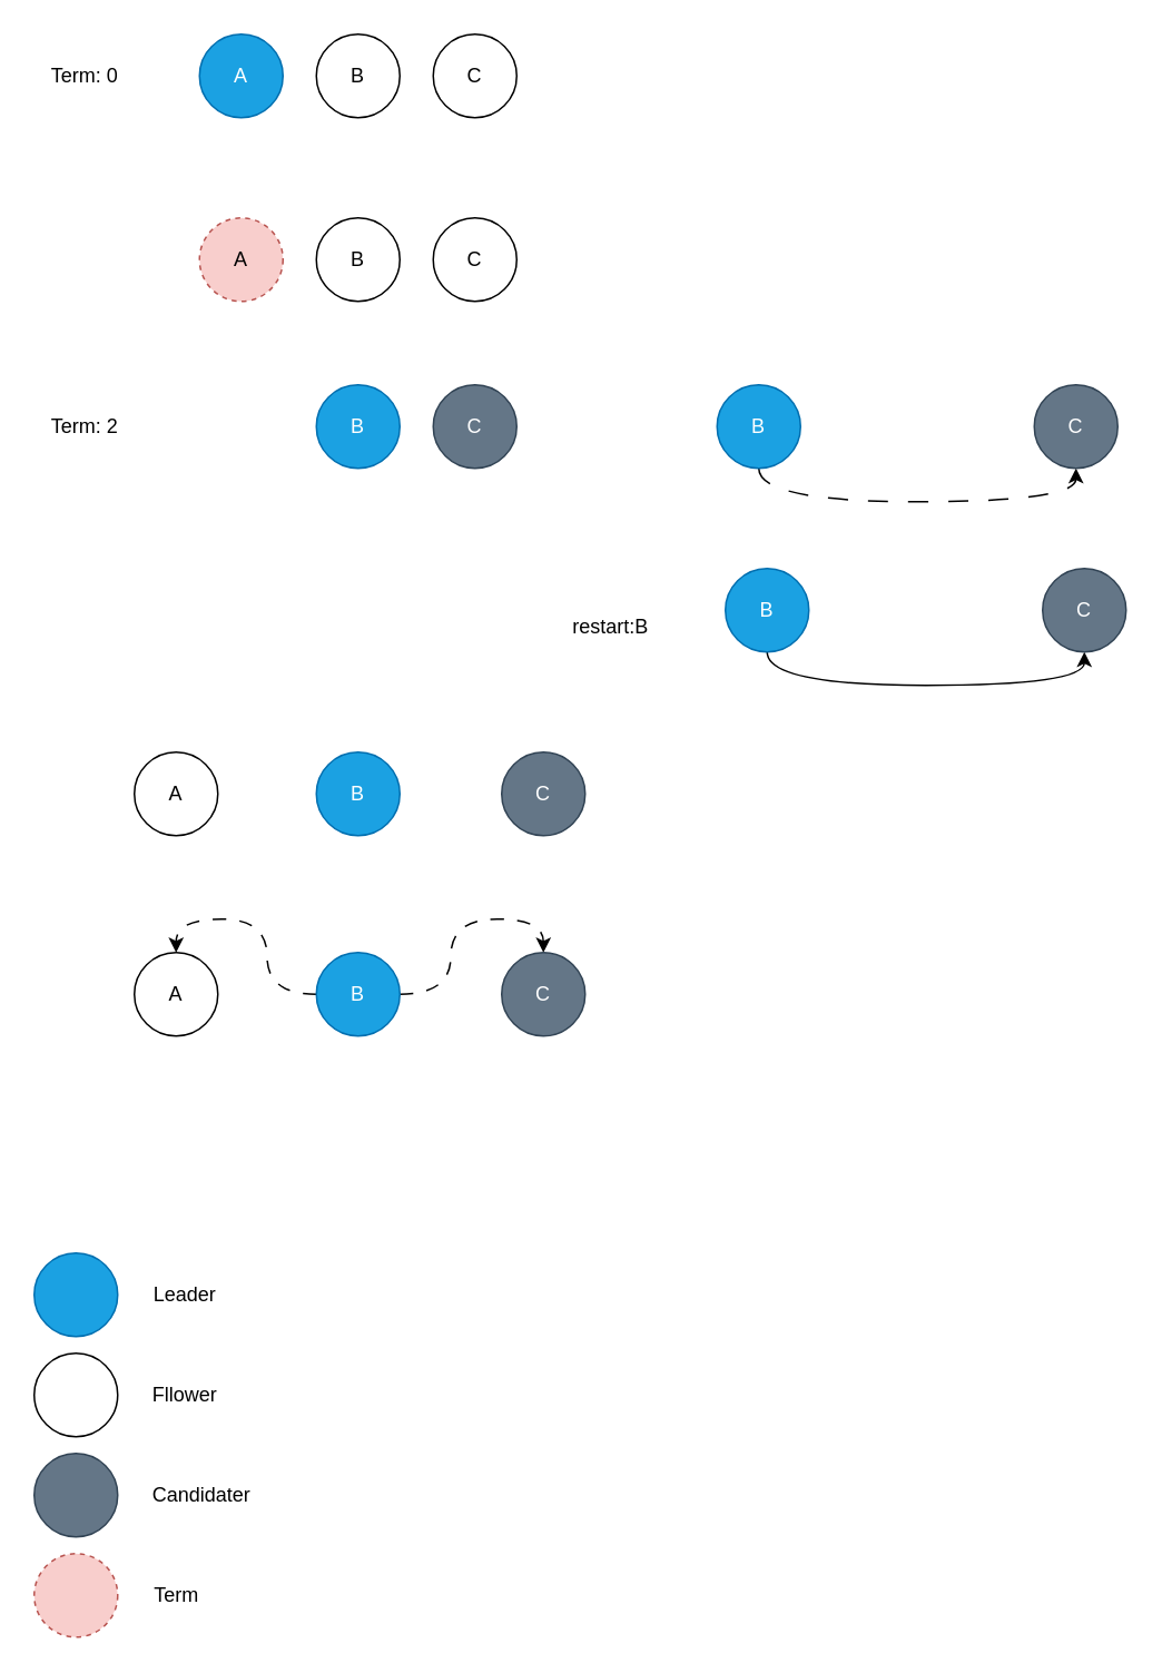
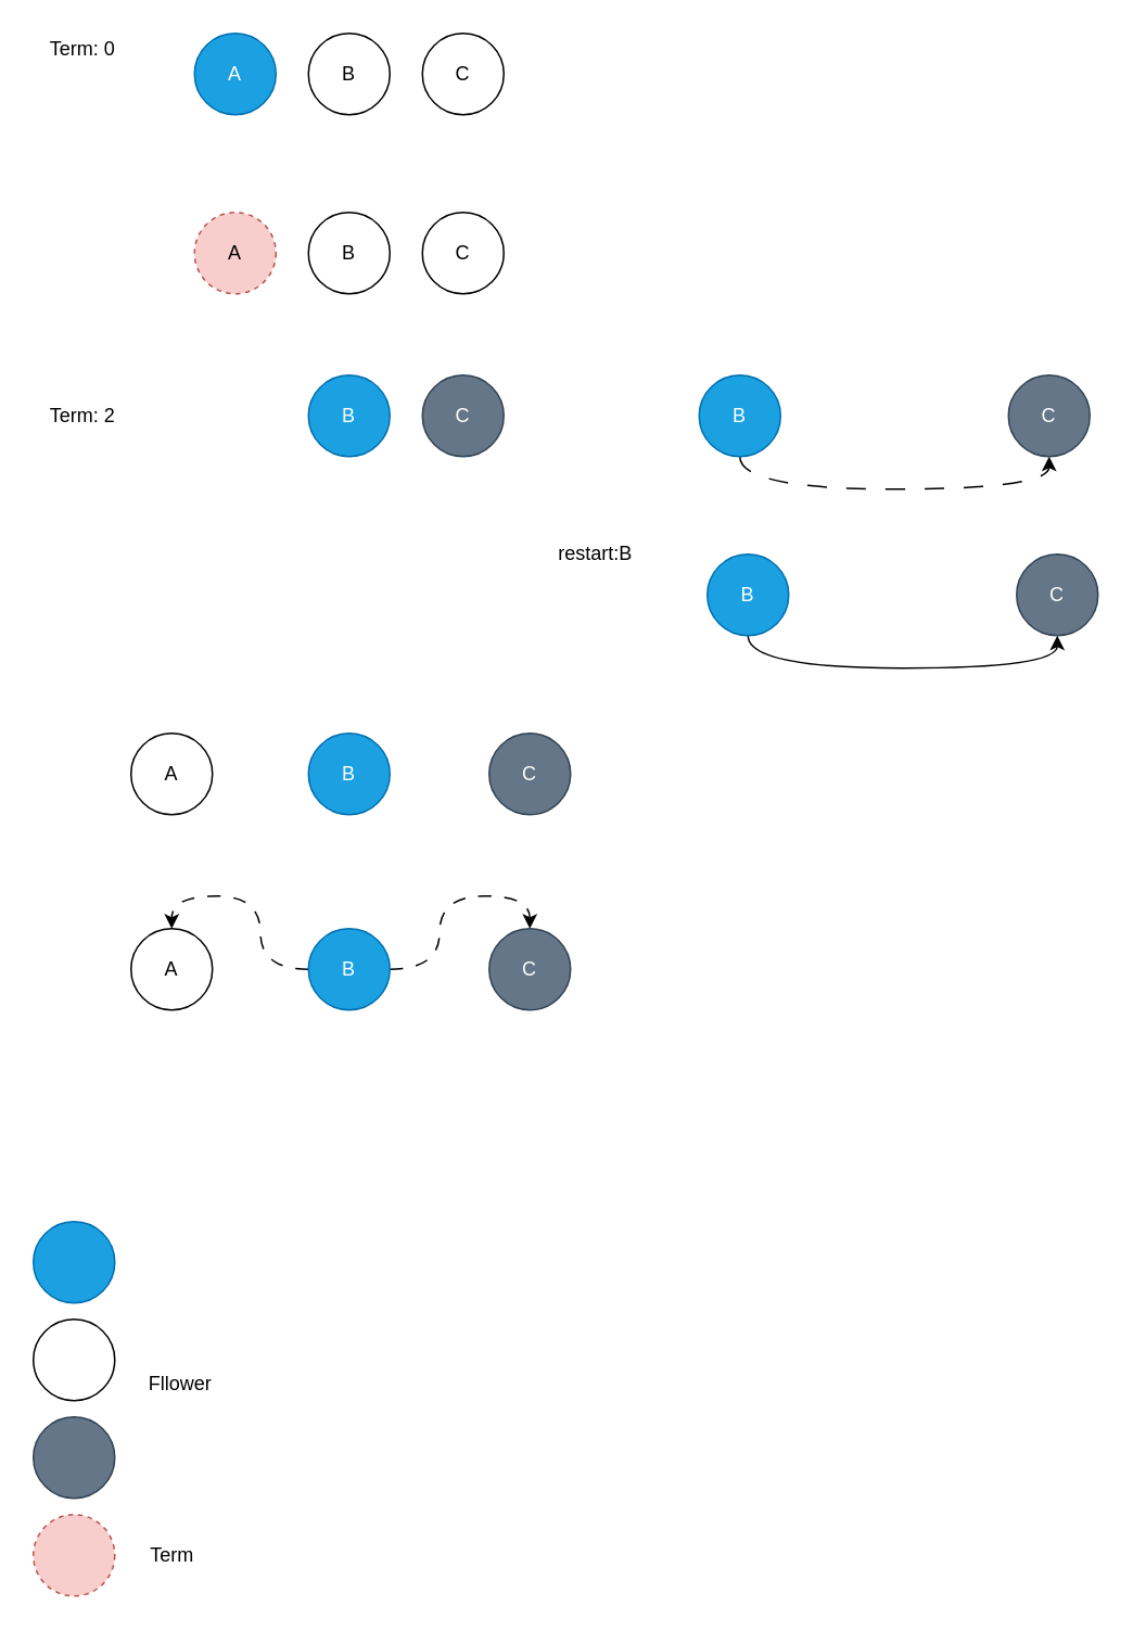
- <mxCell id="13" value="Term: 0" style="text;html=1;align=center;verticalAlign=middle;resizable=0;points=[];autosize=1;strokeColor=none;fillColor=none;" vertex="1" parent="1"><mxGeometry x="20" y="30" width="60" height="30" as="geometry" /></mxCell>
+ <mxCell id="13" value="Term: 0" style="text;html=1;align=center;verticalAlign=middle;resizable=0;points=[];autosize=1;strokeColor=none;fillColor=none;" vertex="1" parent="1"><mxGeometry x="20" y="15" width="60" height="30" as="geometry" /></mxCell>
- <mxCell id="18" value="restart:B" style="text;html=1;align=center;verticalAlign=middle;resizable=0;points=[];autosize=1;strokeColor=none;fillColor=none;" vertex="1" parent="1"><mxGeometry x="330" y="360" width="70" height="30" as="geometry" /></mxCell>
+ <mxCell id="18" value="restart:B" style="text;html=1;align=center;verticalAlign=middle;resizable=0;points=[];autosize=1;strokeColor=none;fillColor=none;" vertex="1" parent="1"><mxGeometry x="330" y="325" width="70" height="30" as="geometry" /></mxCell>
- <mxCell id="20" value="Leader" style="text;html=1;align=center;verticalAlign=middle;resizable=0;points=[];autosize=1;strokeColor=none;fillColor=none;" vertex="1" parent="1"><mxGeometry x="80" y="760" width="60" height="30" as="geometry" /></mxCell>
- <mxCell id="22" value="Fllower" style="text;html=1;align=center;verticalAlign=middle;resizable=0;points=[];autosize=1;strokeColor=none;fillColor=none;" vertex="1" parent="1"><mxGeometry x="80" y="820" width="60" height="30" as="geometry" /></mxCell>
+ <mxCell id="22" value="Fllower" style="text;html=1;align=center;verticalAlign=middle;resizable=0;points=[];autosize=1;strokeColor=none;fillColor=none;" vertex="1" parent="1"><mxGeometry x="80" y="835" width="60" height="30" as="geometry" /></mxCell>
- <mxCell id="26" value="Candidater" style="text;html=1;align=center;verticalAlign=middle;resizable=0;points=[];autosize=1;strokeColor=none;fillColor=none;" vertex="1" parent="1"><mxGeometry x="80" y="880" width="80" height="30" as="geometry" /></mxCell>
